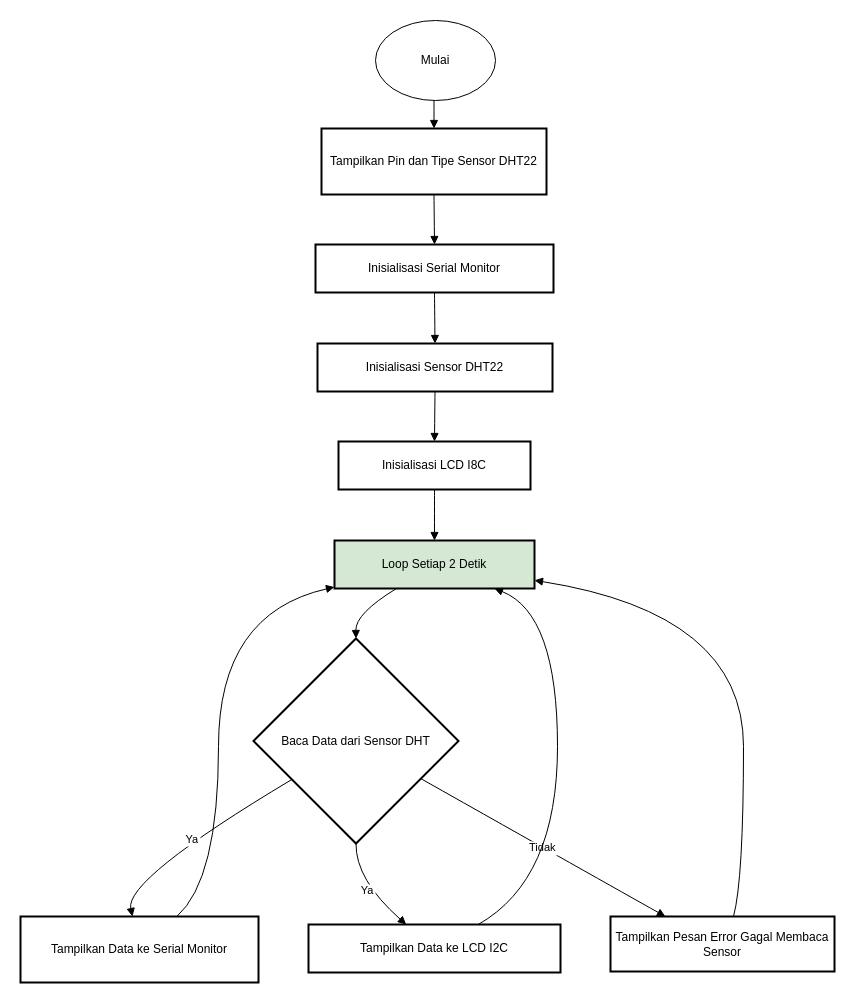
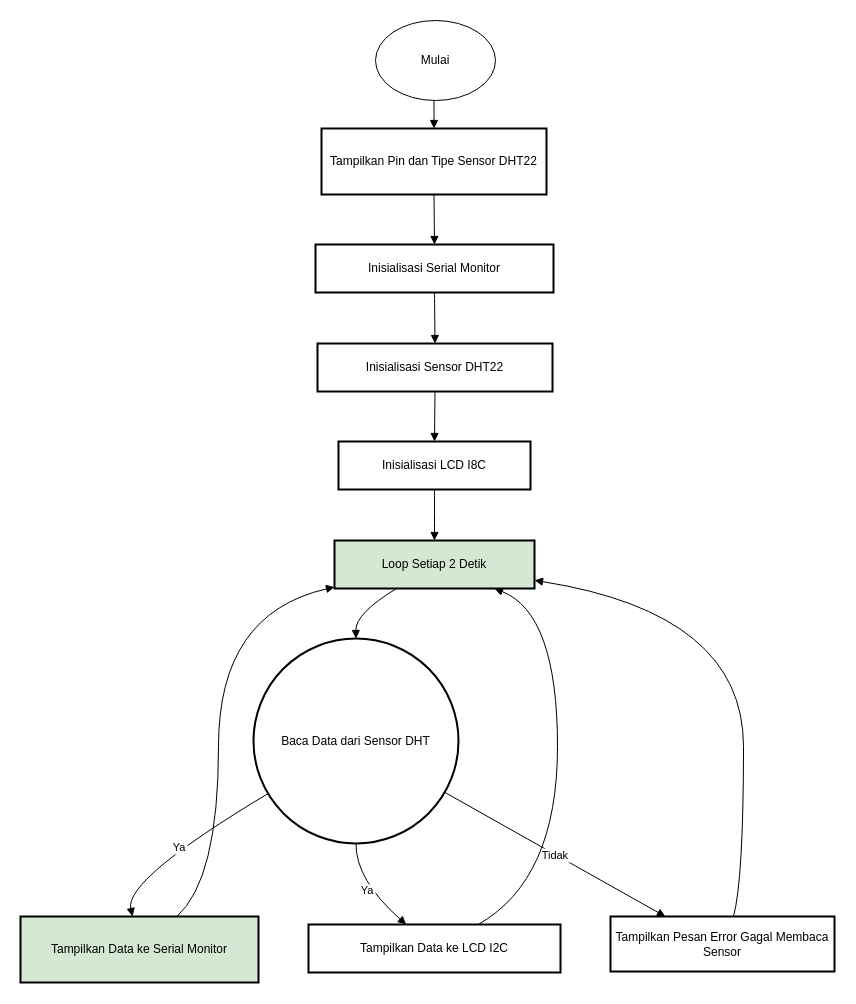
- <mxCell id="7" value="Baca Data dari Sensor DHT" style="rhombus;strokeWidth=2;whiteSpace=wrap;" vertex="1" parent="1"><mxGeometry x="253" y="638" width="205" height="205" as="geometry" /></mxCell>
+ <mxCell id="7" value="Baca Data dari Sensor DHT" style="ellipse;strokeWidth=2;whiteSpace=wrap;" vertex="1" parent="1"><mxGeometry x="253" y="638" width="205" height="205" as="geometry" /></mxCell>
- <mxCell id="8" value="Tampilkan Data ke Serial Monitor" style="whiteSpace=wrap;strokeWidth=2;" vertex="1" parent="1"><mxGeometry x="20" y="916" width="238" height="66" as="geometry" /></mxCell>
+ <mxCell id="8" value="Tampilkan Data ke Serial Monitor" style="whiteSpace=wrap;strokeWidth=2;fillColor=#d5e8d4;" vertex="1" parent="1"><mxGeometry x="20" y="916" width="238" height="66" as="geometry" /></mxCell>
